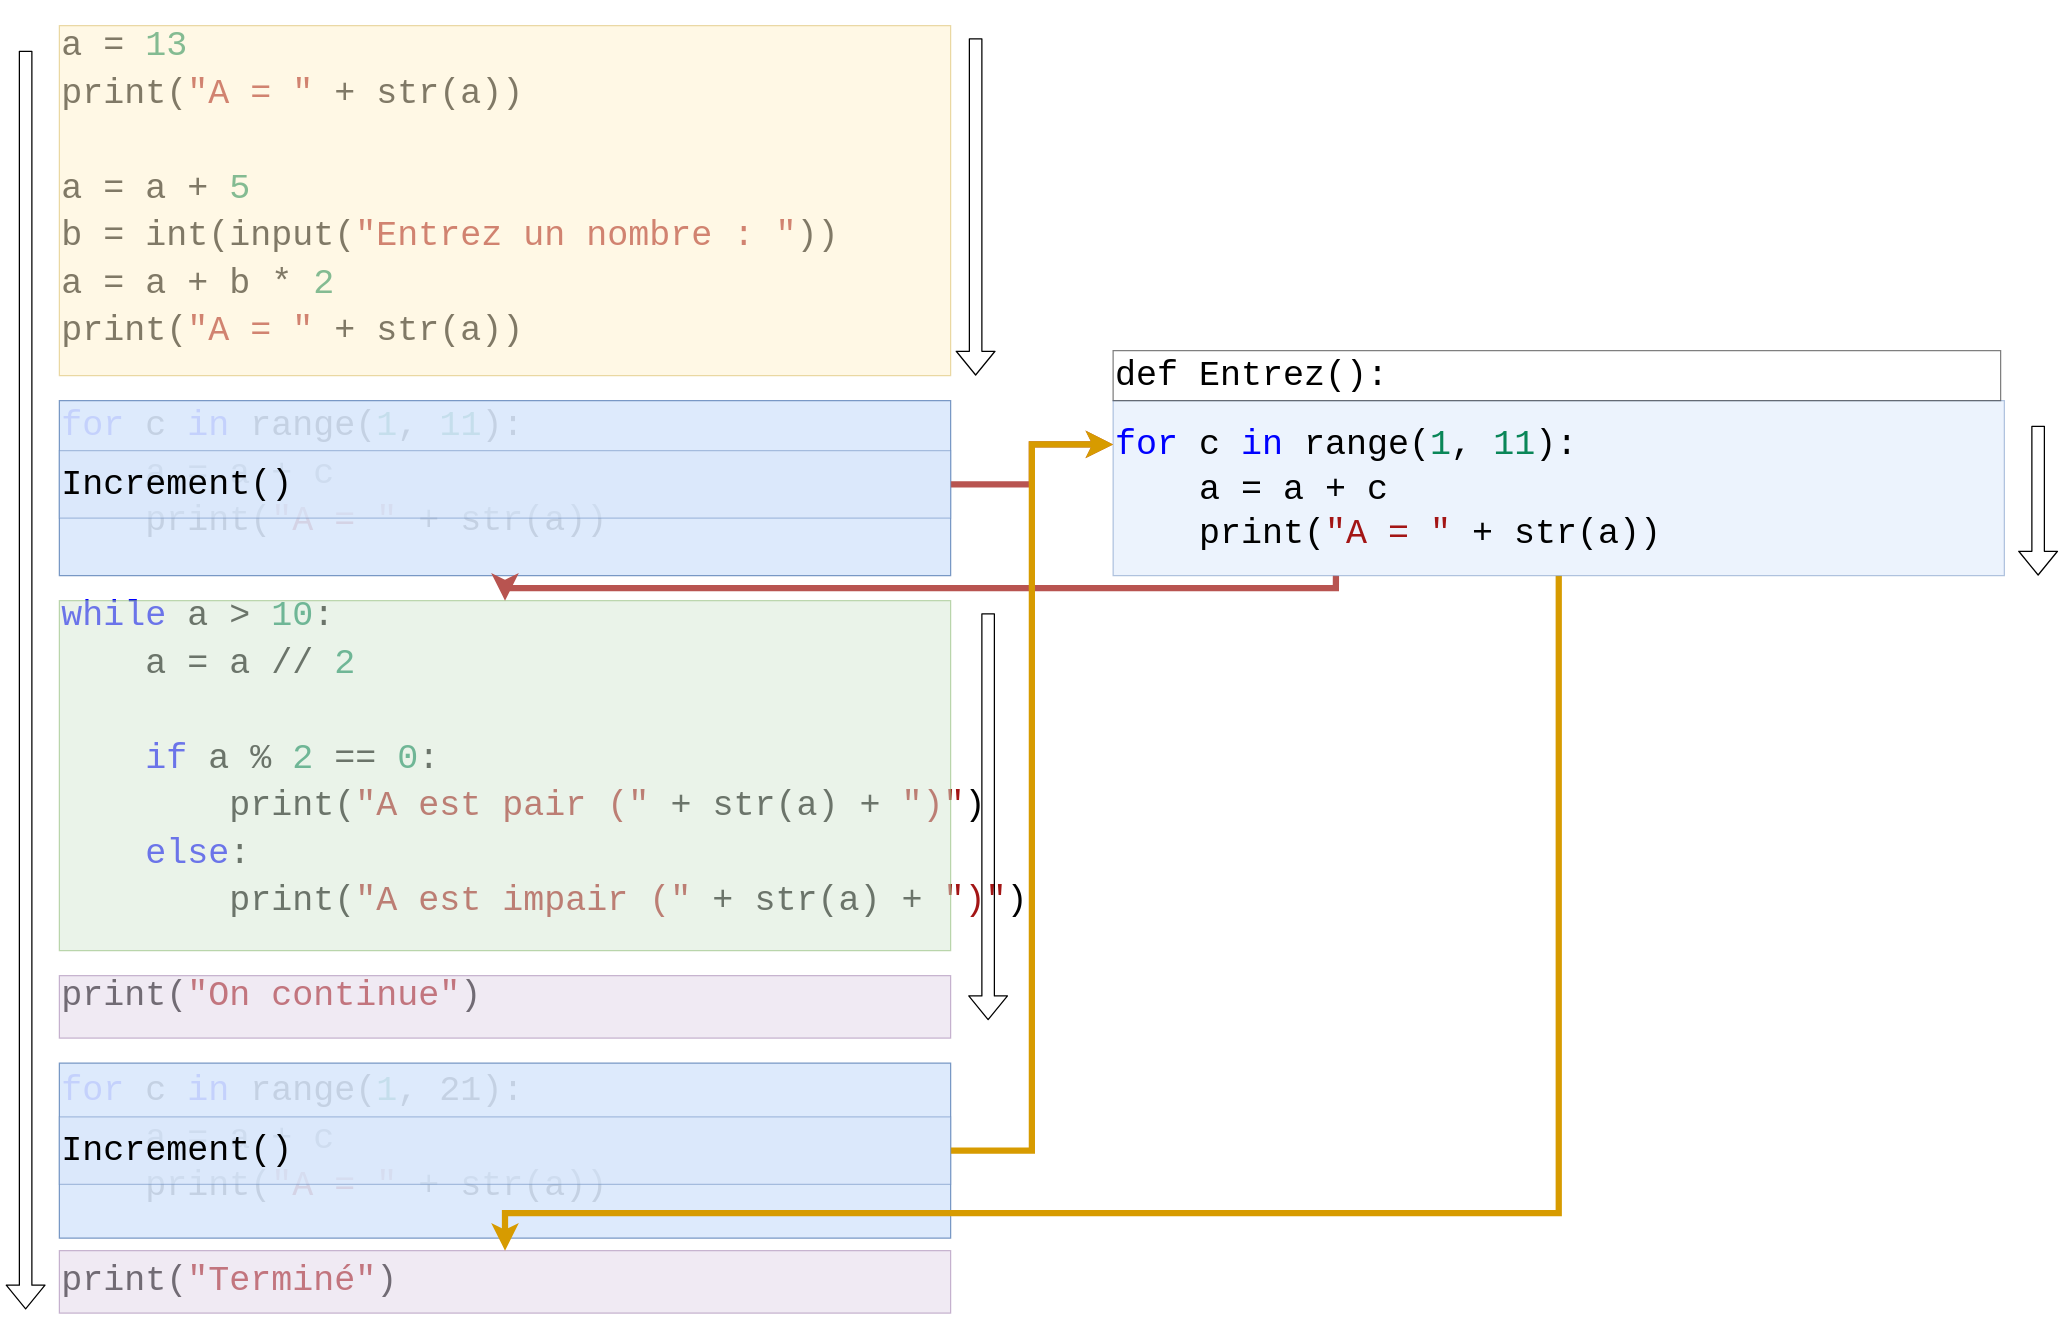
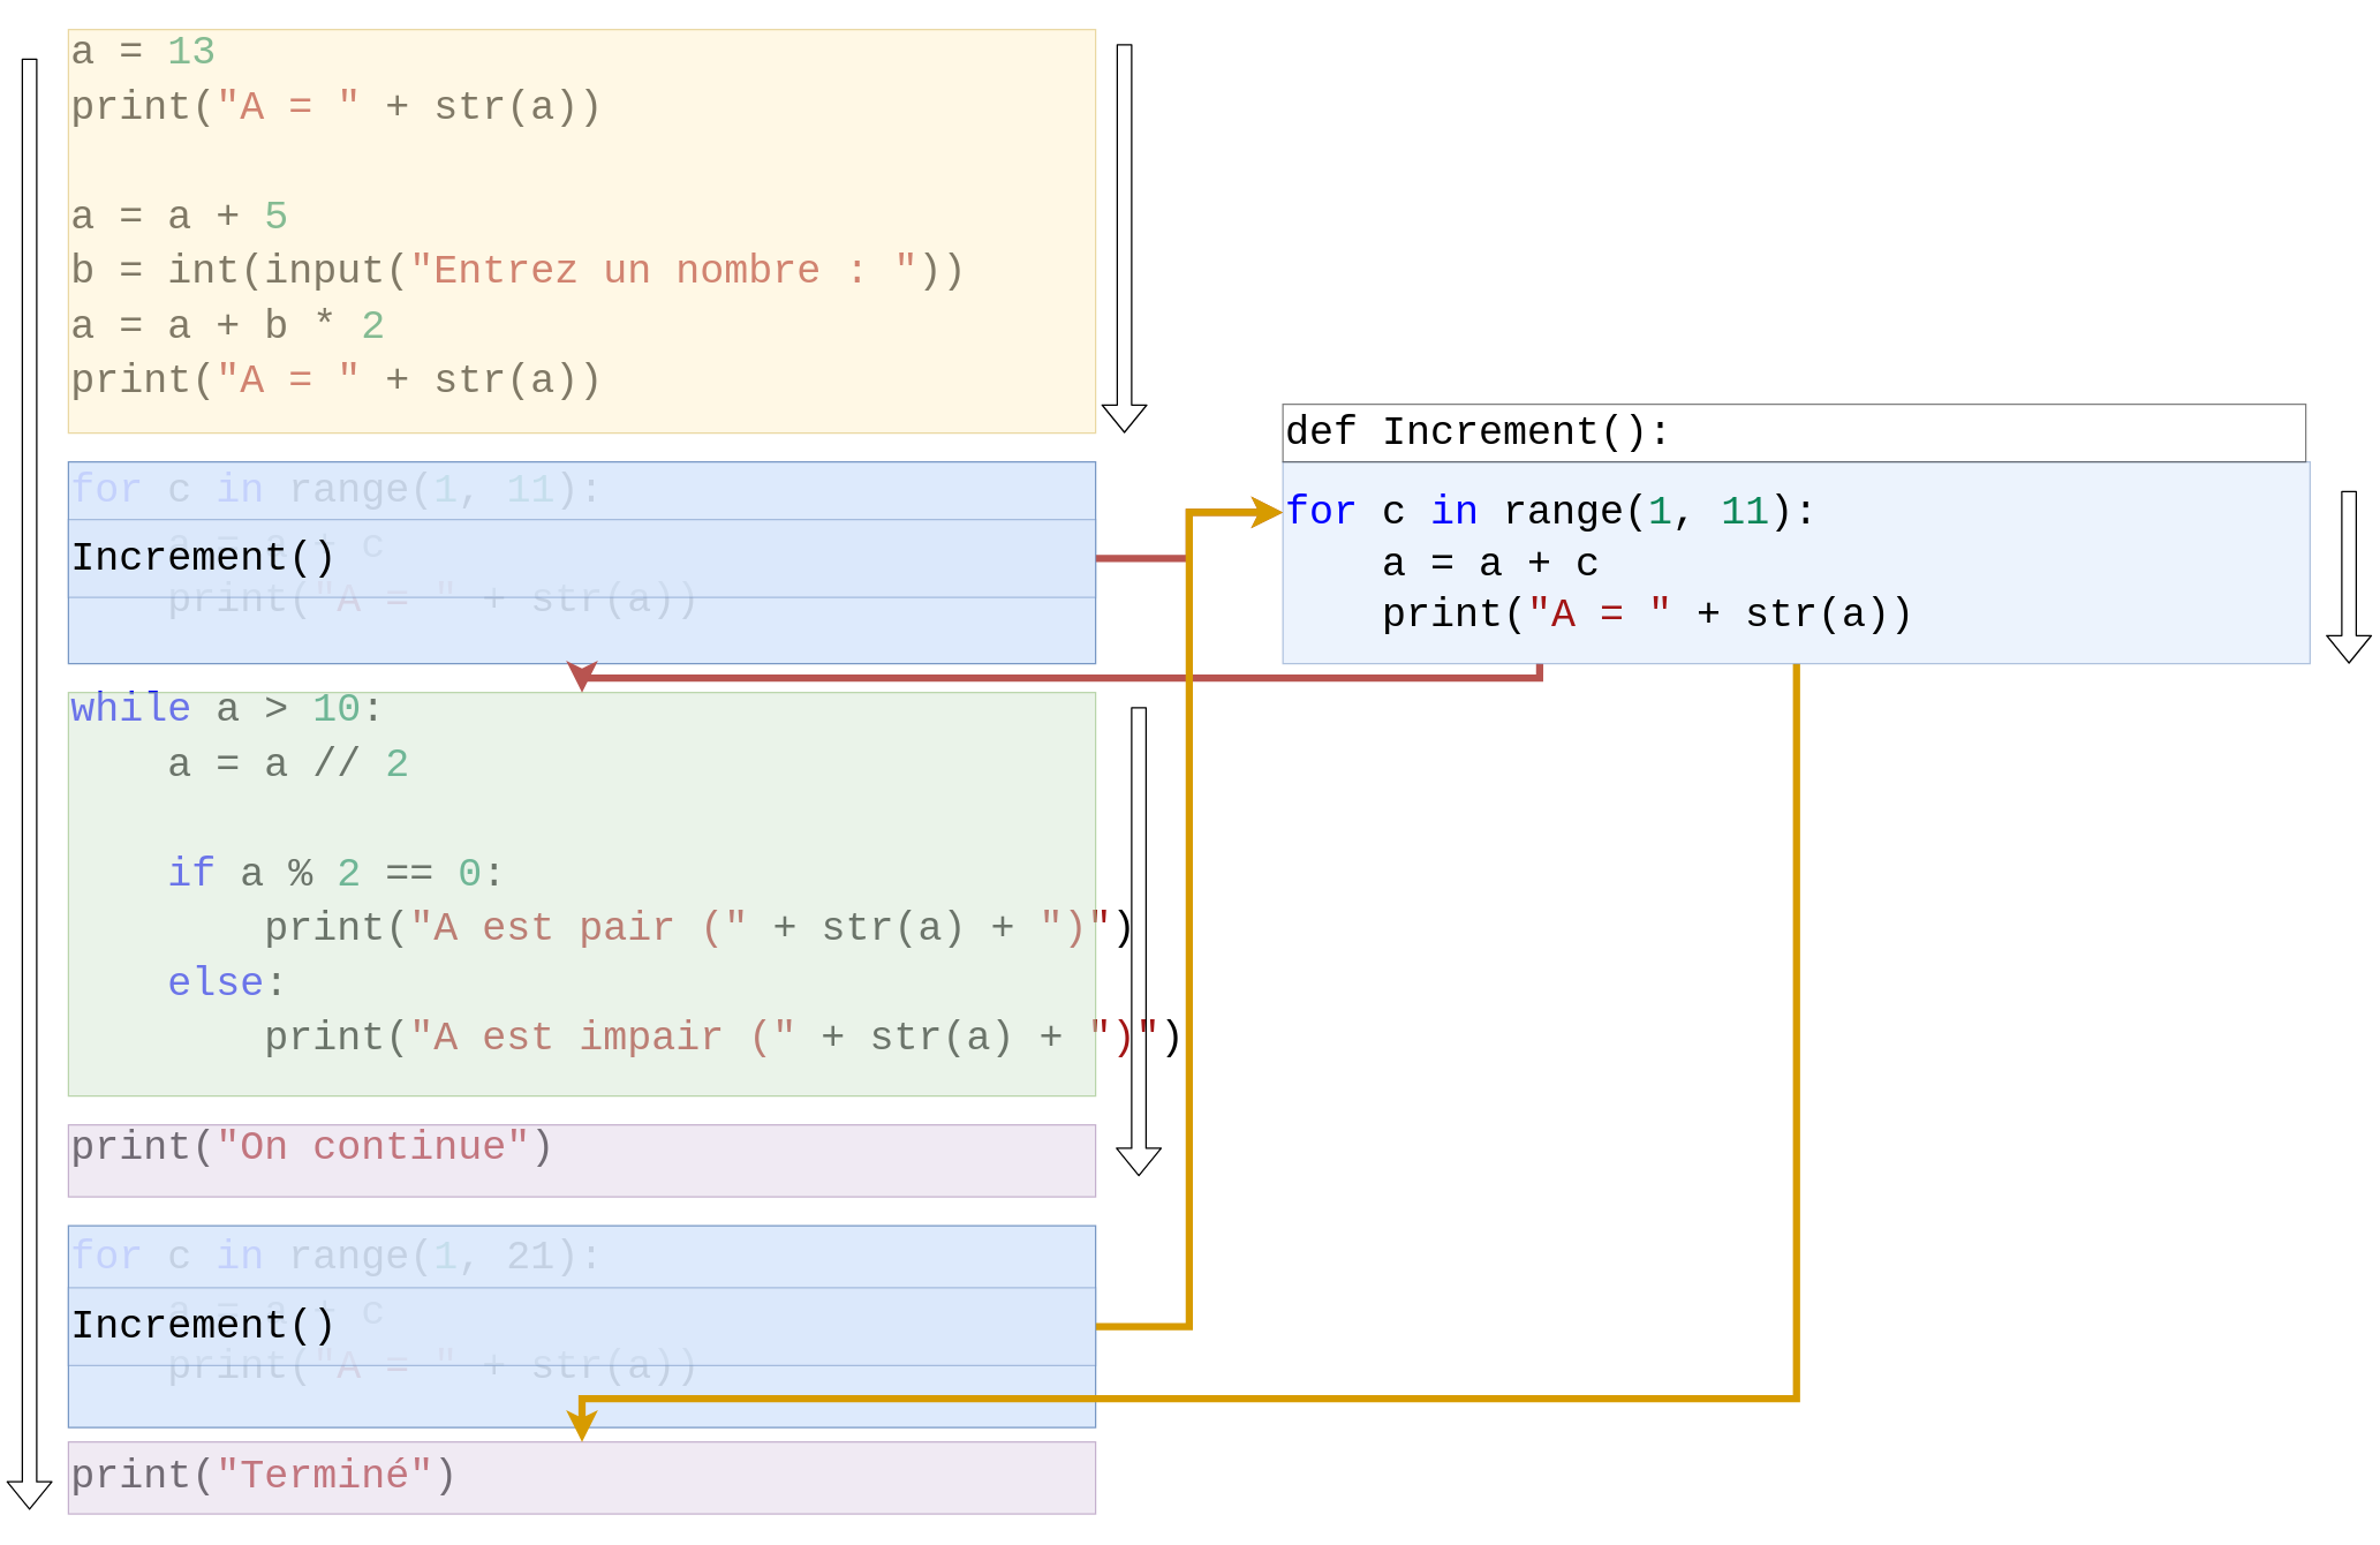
- <mxCell id="13" value="def Entrez():" style="rounded=0;whiteSpace=wrap;html=1;opacity=50;align=left;fontFamily=Courier New;fontSize=28;" vertex="1" parent="1"><mxGeometry x="890" y="280" width="710" height="40" as="geometry" /></mxCell>
+ <mxCell id="13" value="def Increment():" style="rounded=0;whiteSpace=wrap;html=1;opacity=50;align=left;fontFamily=Courier New;fontSize=28;" vertex="1" parent="1"><mxGeometry x="890" y="280" width="710" height="40" as="geometry" /></mxCell>
